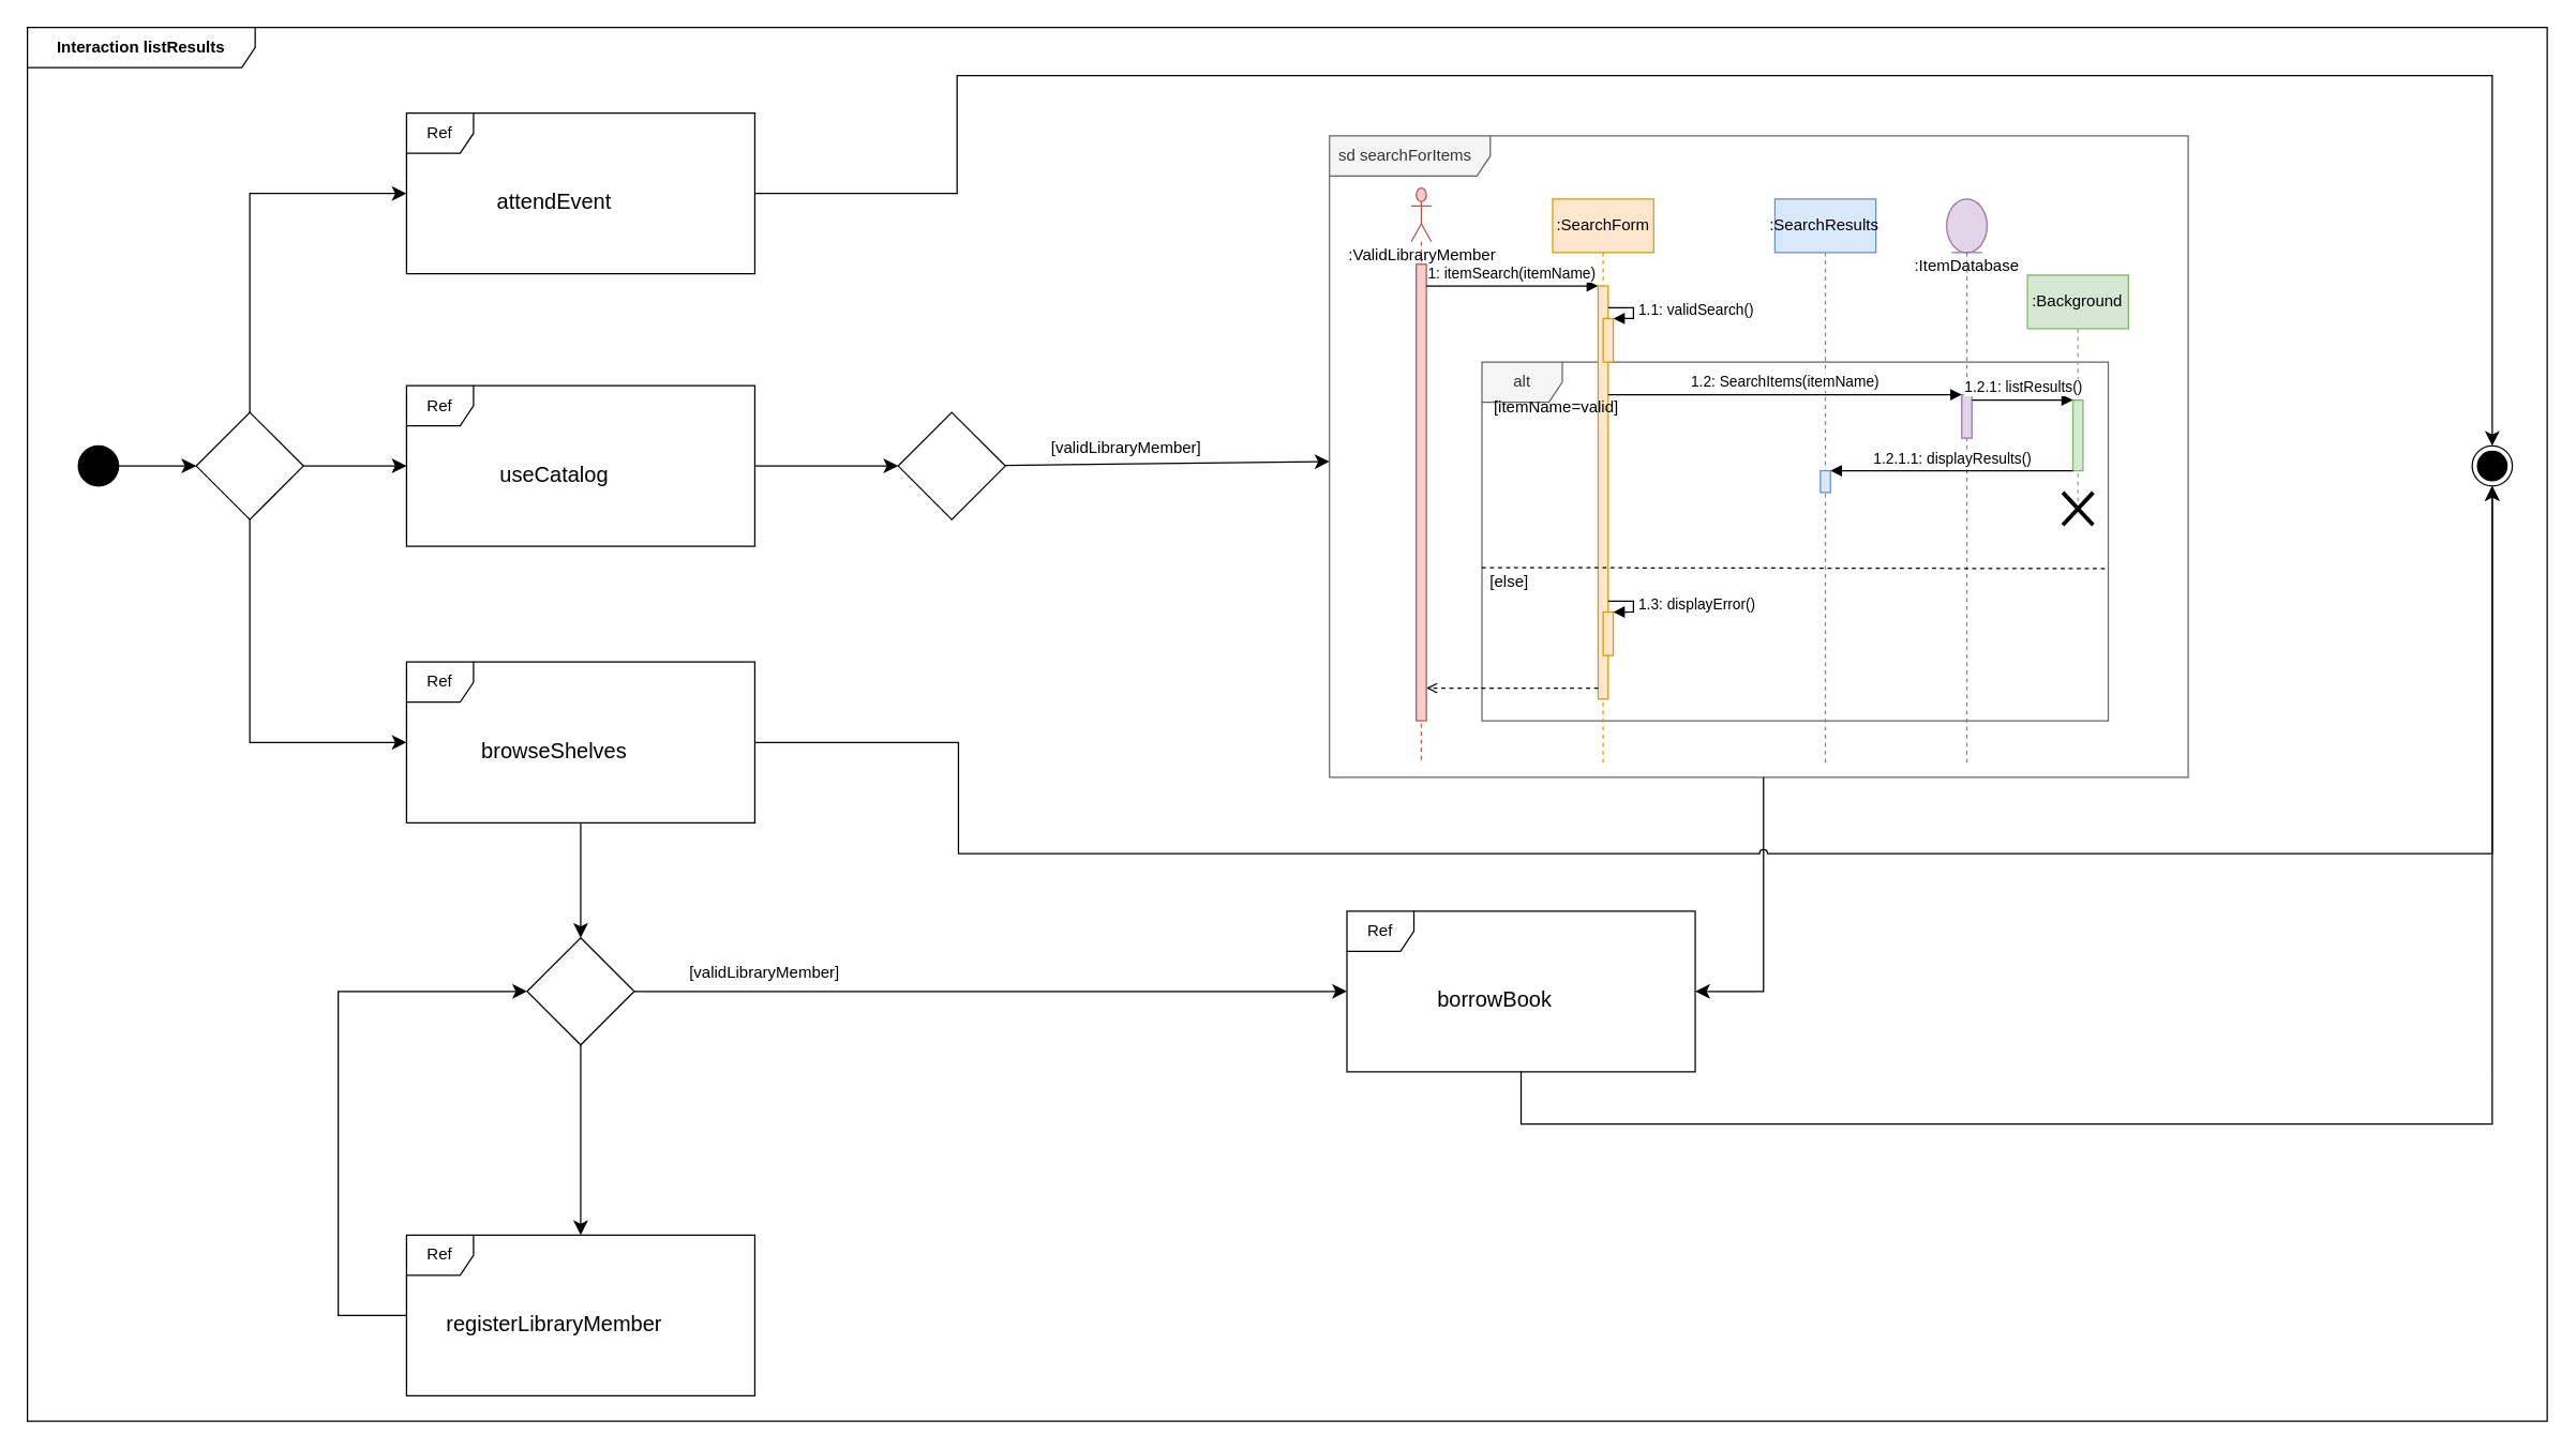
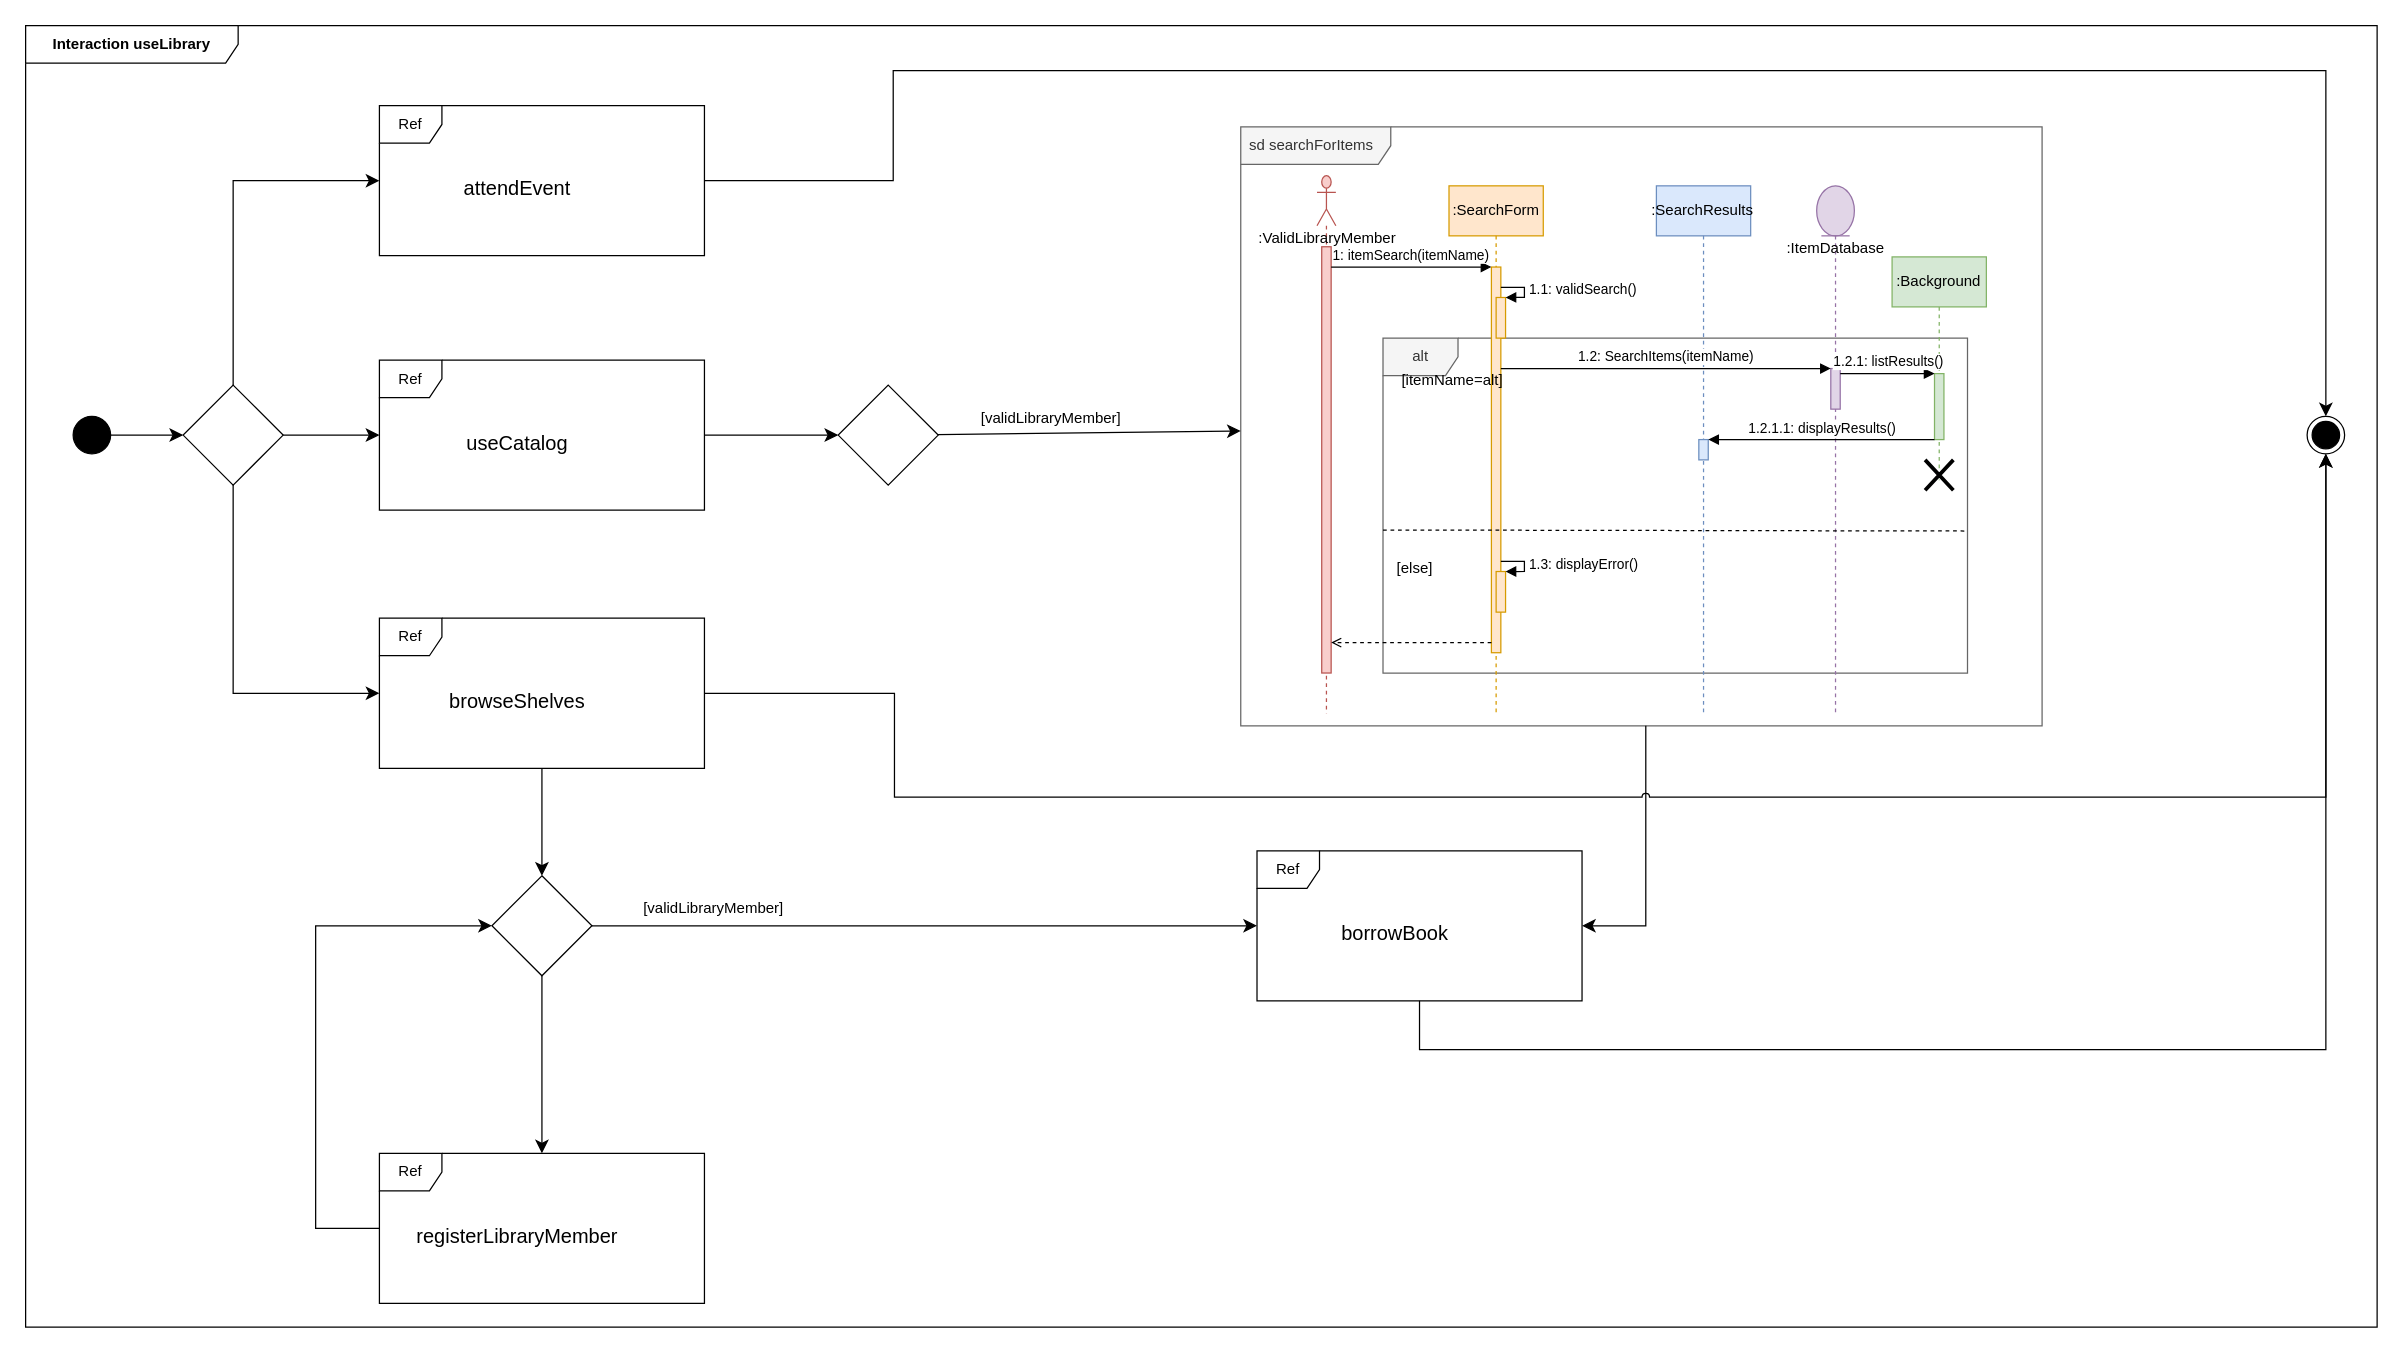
- <mxCell id="2" value="Interaction listResults" style="shape=umlFrame;whiteSpace=wrap;html=1;pointerEvents=0;recursiveResize=0;container=1;collapsible=0;width=170;fontFamily=Helvetica;fontSize=12;fontColor=default;labelBackgroundColor=default;fontStyle=1" parent="1" vertex="1"><mxGeometry x="20" y="20" width="1881" height="1041" as="geometry" /></mxCell>
+ <mxCell id="2" value="Interaction useLibrary" style="shape=umlFrame;whiteSpace=wrap;html=1;pointerEvents=0;recursiveResize=0;container=1;collapsible=0;width=170;fontFamily=Helvetica;fontSize=12;fontColor=default;labelBackgroundColor=default;fontStyle=1" parent="1" vertex="1"><mxGeometry x="20" y="20" width="1881" height="1041" as="geometry" /></mxCell>
- <mxCell id="25" value="[itemName=valid]" style="text;html=1;align=center;verticalAlign=middle;resizable=0;points=[];autosize=1;strokeColor=none;fillColor=none;" parent="2" vertex="1"><mxGeometry x="1085.789" y="274.259" width="110" height="20" as="geometry" /></mxCell>
+ <mxCell id="25" value="[itemName=alt]" style="text;html=1;align=center;verticalAlign=middle;resizable=0;points=[];autosize=1;strokeColor=none;fillColor=none;" parent="2" vertex="1"><mxGeometry x="1085.789" y="274.259" width="110" height="20" as="geometry" /></mxCell>
- <mxCell id="26" value="[else]" style="text;html=1;align=center;verticalAlign=middle;resizable=0;points=[];autosize=1;strokeColor=none;fillColor=none;" parent="2" vertex="1"><mxGeometry x="1085.789" y="404.157" width="40" height="20" as="geometry" /></mxCell>
+ <mxCell id="26" value="[else]" style="text;html=1;align=center;verticalAlign=middle;resizable=0;points=[];autosize=1;strokeColor=none;fillColor=none;" parent="2" vertex="1"><mxGeometry x="1090.789" y="424.157" width="40" height="20" as="geometry" /></mxCell>
